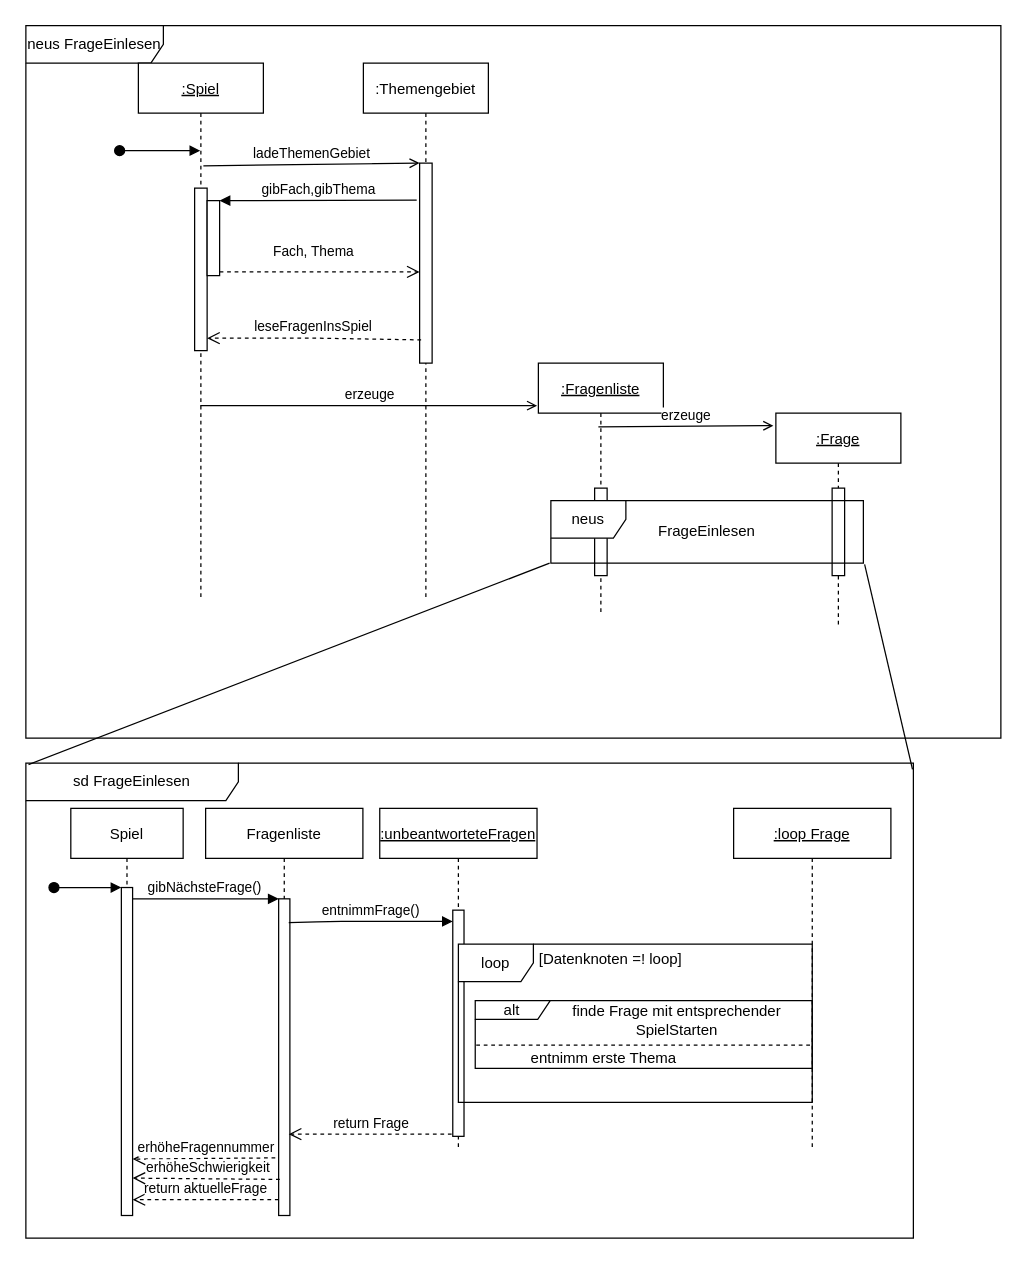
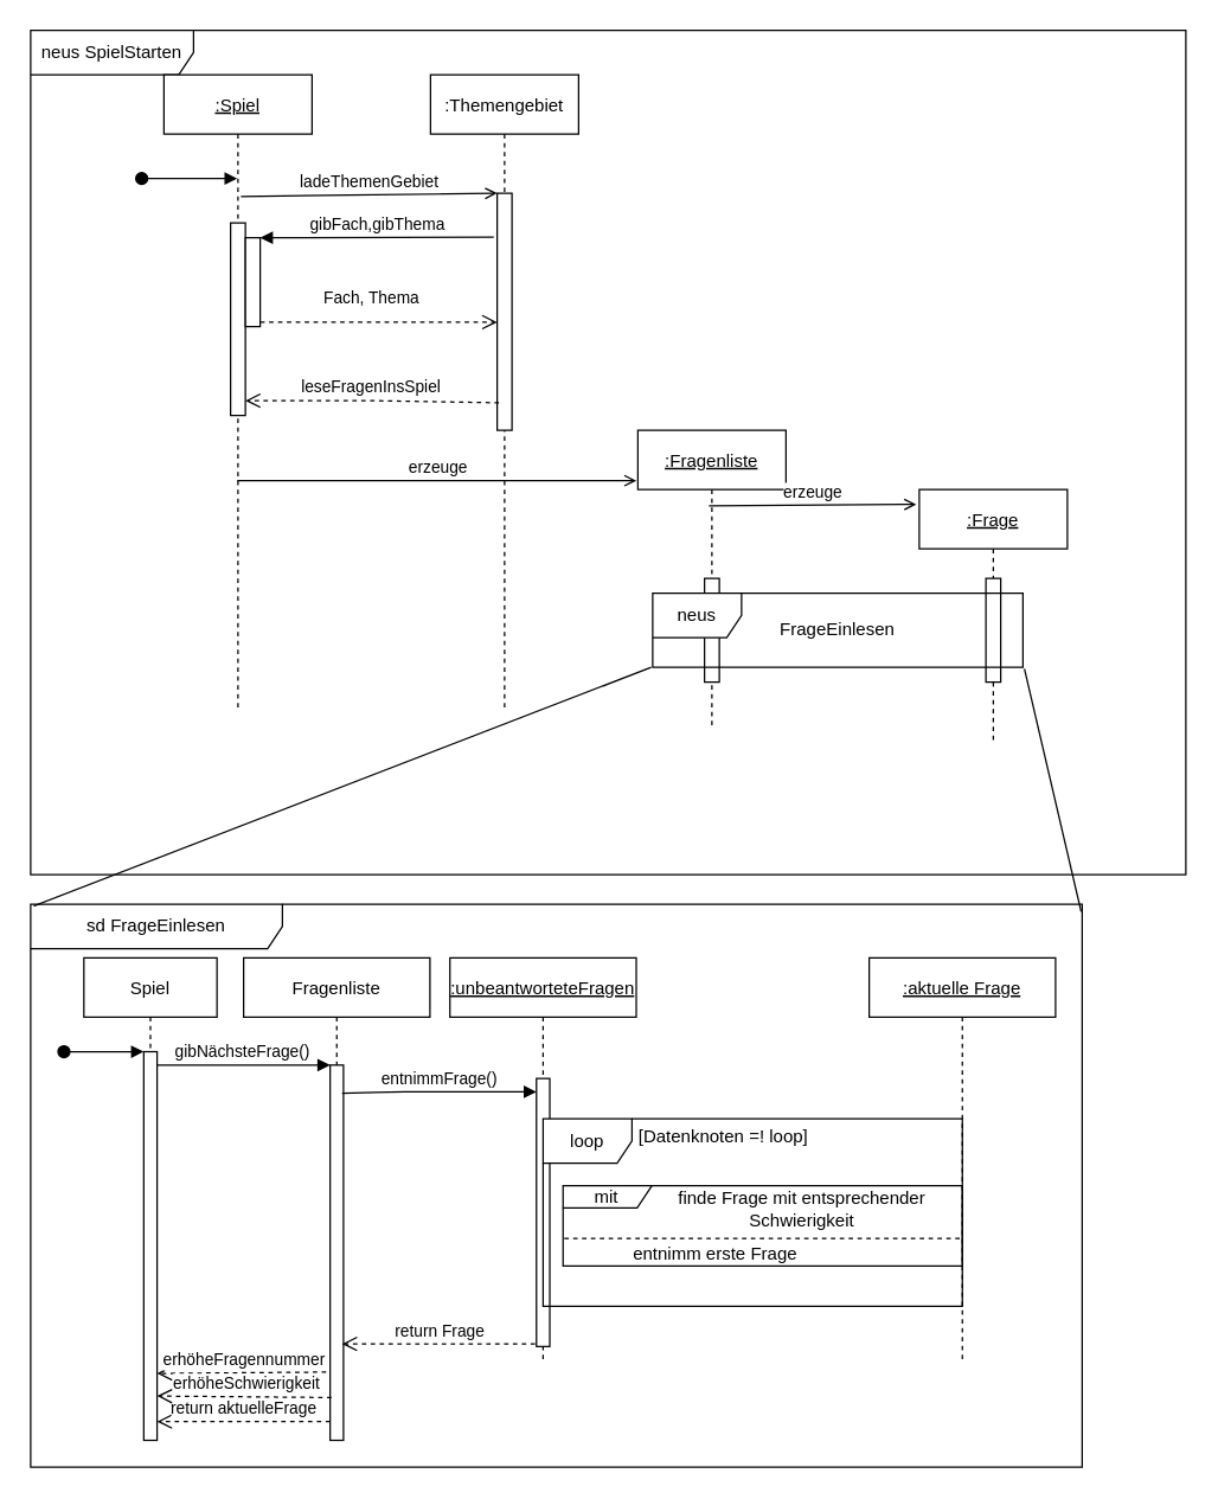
- <mxCell id="2" value="neus FrageEinlesen" style="shape=umlFrame;whiteSpace=wrap;html=1;width=110;height=30;" parent="1" vertex="1"><mxGeometry x="20" y="20" width="780" height="570" as="geometry" /></mxCell>
+ <mxCell id="2" value="neus SpielStarten" style="shape=umlFrame;whiteSpace=wrap;html=1;width=110;height=30;" parent="1" vertex="1"><mxGeometry x="20" y="20" width="780" height="570" as="geometry" /></mxCell>
- <mxCell id="32" value=":loop Frage" style="shape=umlLifeline;perimeter=lifelinePerimeter;container=1;collapsible=0;recursiveResize=0;rounded=0;shadow=0;strokeWidth=1;fontStyle=4" vertex="1" parent="21"><mxGeometry x="566.203" y="36.19" width="125.823" height="271.429" as="geometry" /></mxCell>
+ <mxCell id="32" value=":aktuelle Frage" style="shape=umlLifeline;perimeter=lifelinePerimeter;container=1;collapsible=0;recursiveResize=0;rounded=0;shadow=0;strokeWidth=1;fontStyle=4" vertex="1" parent="21"><mxGeometry x="566.203" y="36.19" width="125.823" height="271.429" as="geometry" /></mxCell>
- <mxCell id="36" value="alt" style="shape=umlFrame;whiteSpace=wrap;html=1;width=60;height=15;" vertex="1" parent="21"><mxGeometry x="359.494" y="190.0" width="269.62" height="54.286" as="geometry" /></mxCell>
+ <mxCell id="36" value="mit" style="shape=umlFrame;whiteSpace=wrap;html=1;width=60;height=15;" vertex="1" parent="21"><mxGeometry x="359.494" y="190.0" width="269.62" height="54.286" as="geometry" /></mxCell>
- <mxCell id="39" value="finde Frage mit entsprechender SpielStarten" style="text;html=1;strokeColor=none;fillColor=none;align=center;verticalAlign=middle;whiteSpace=wrap;rounded=0;" vertex="1" parent="21"><mxGeometry x="404.43" y="197.0" width="233.671" height="18.095" as="geometry" /></mxCell>
+ <mxCell id="39" value="finde Frage mit entsprechender Schwierigkeit" style="text;html=1;strokeColor=none;fillColor=none;align=center;verticalAlign=middle;whiteSpace=wrap;rounded=0;" vertex="1" parent="21"><mxGeometry x="404.43" y="197.0" width="233.671" height="18.095" as="geometry" /></mxCell>
- <mxCell id="40" value="entnimm erste Thema" style="text;html=1;strokeColor=none;fillColor=none;align=center;verticalAlign=middle;whiteSpace=wrap;rounded=0;" vertex="1" parent="21"><mxGeometry x="368.481" y="227.143" width="188.734" height="18.095" as="geometry" /></mxCell>
+ <mxCell id="40" value="entnimm erste Frage" style="text;html=1;strokeColor=none;fillColor=none;align=center;verticalAlign=middle;whiteSpace=wrap;rounded=0;" vertex="1" parent="21"><mxGeometry x="368.481" y="227.143" width="188.734" height="18.095" as="geometry" /></mxCell>
